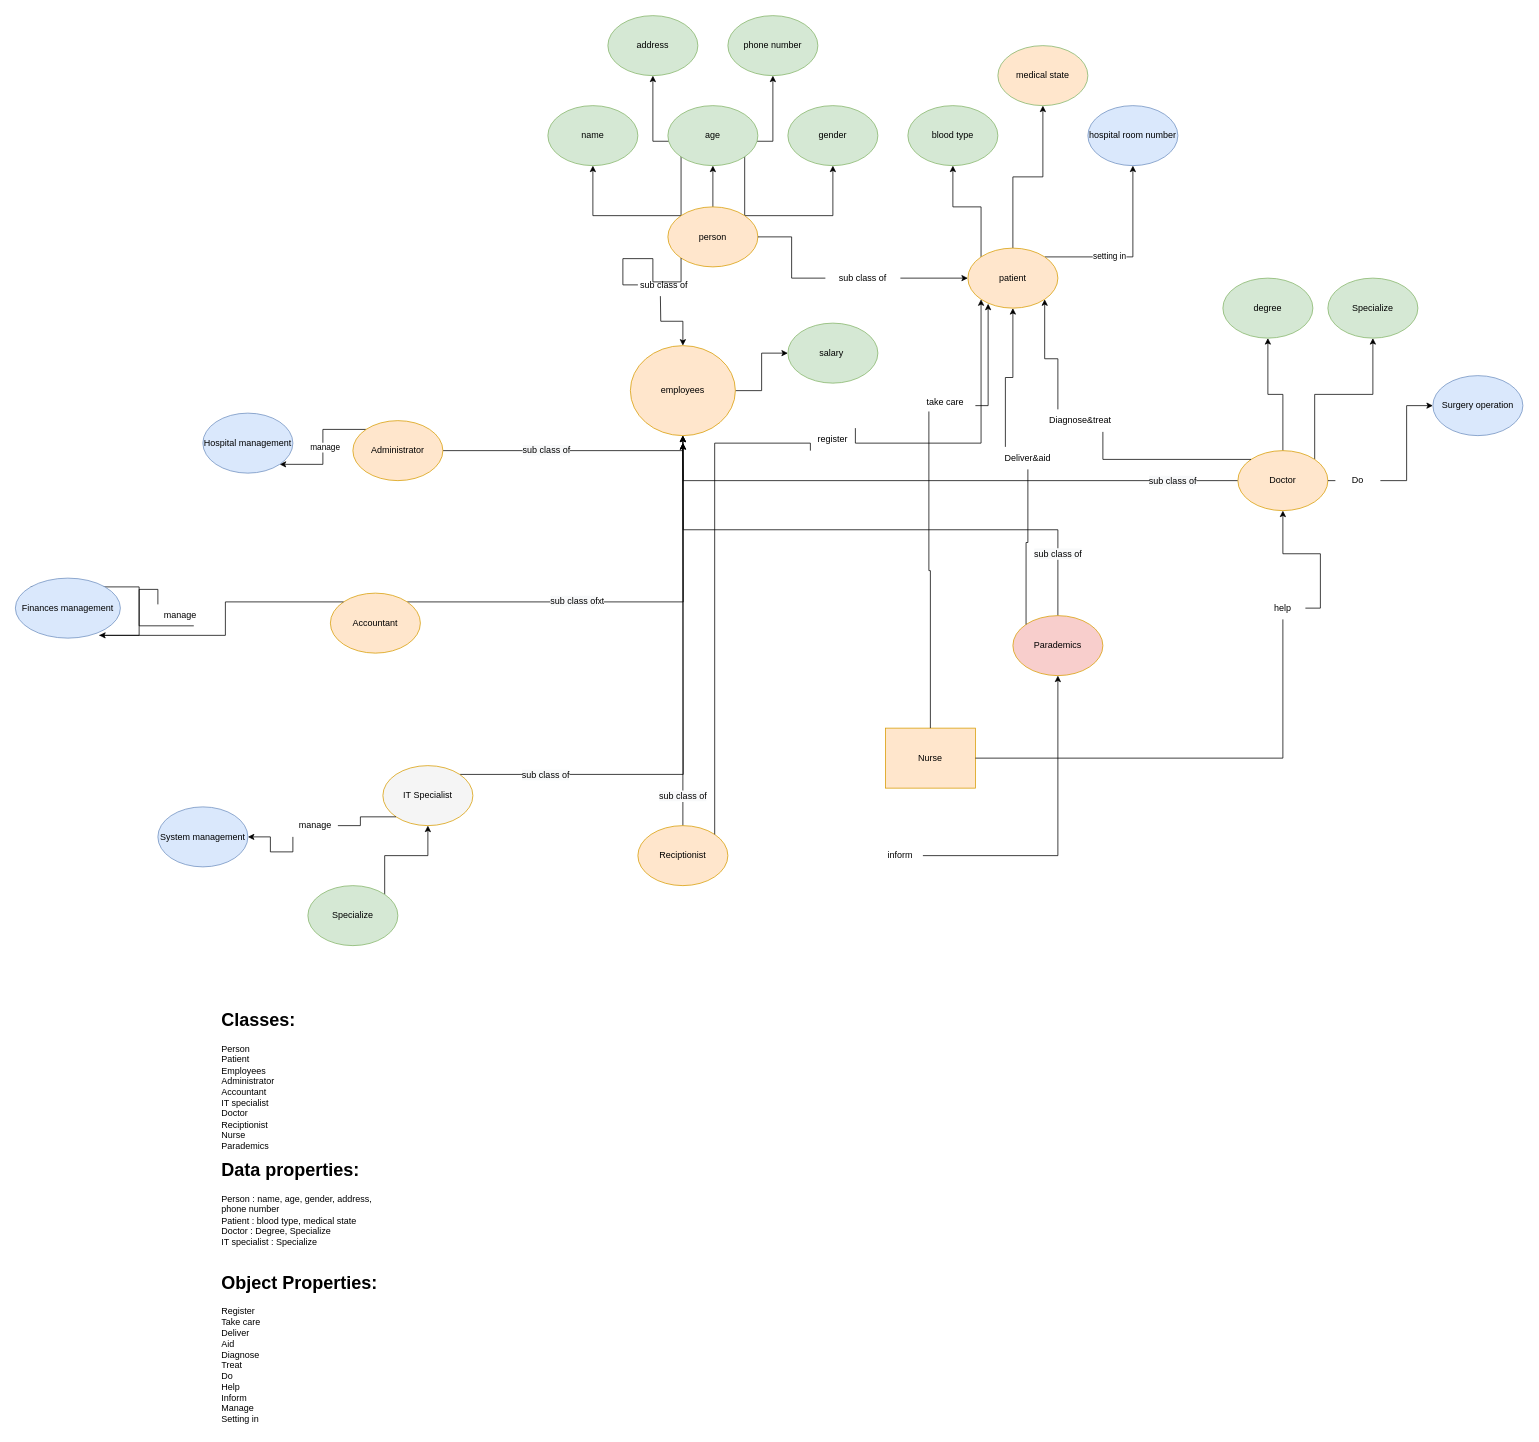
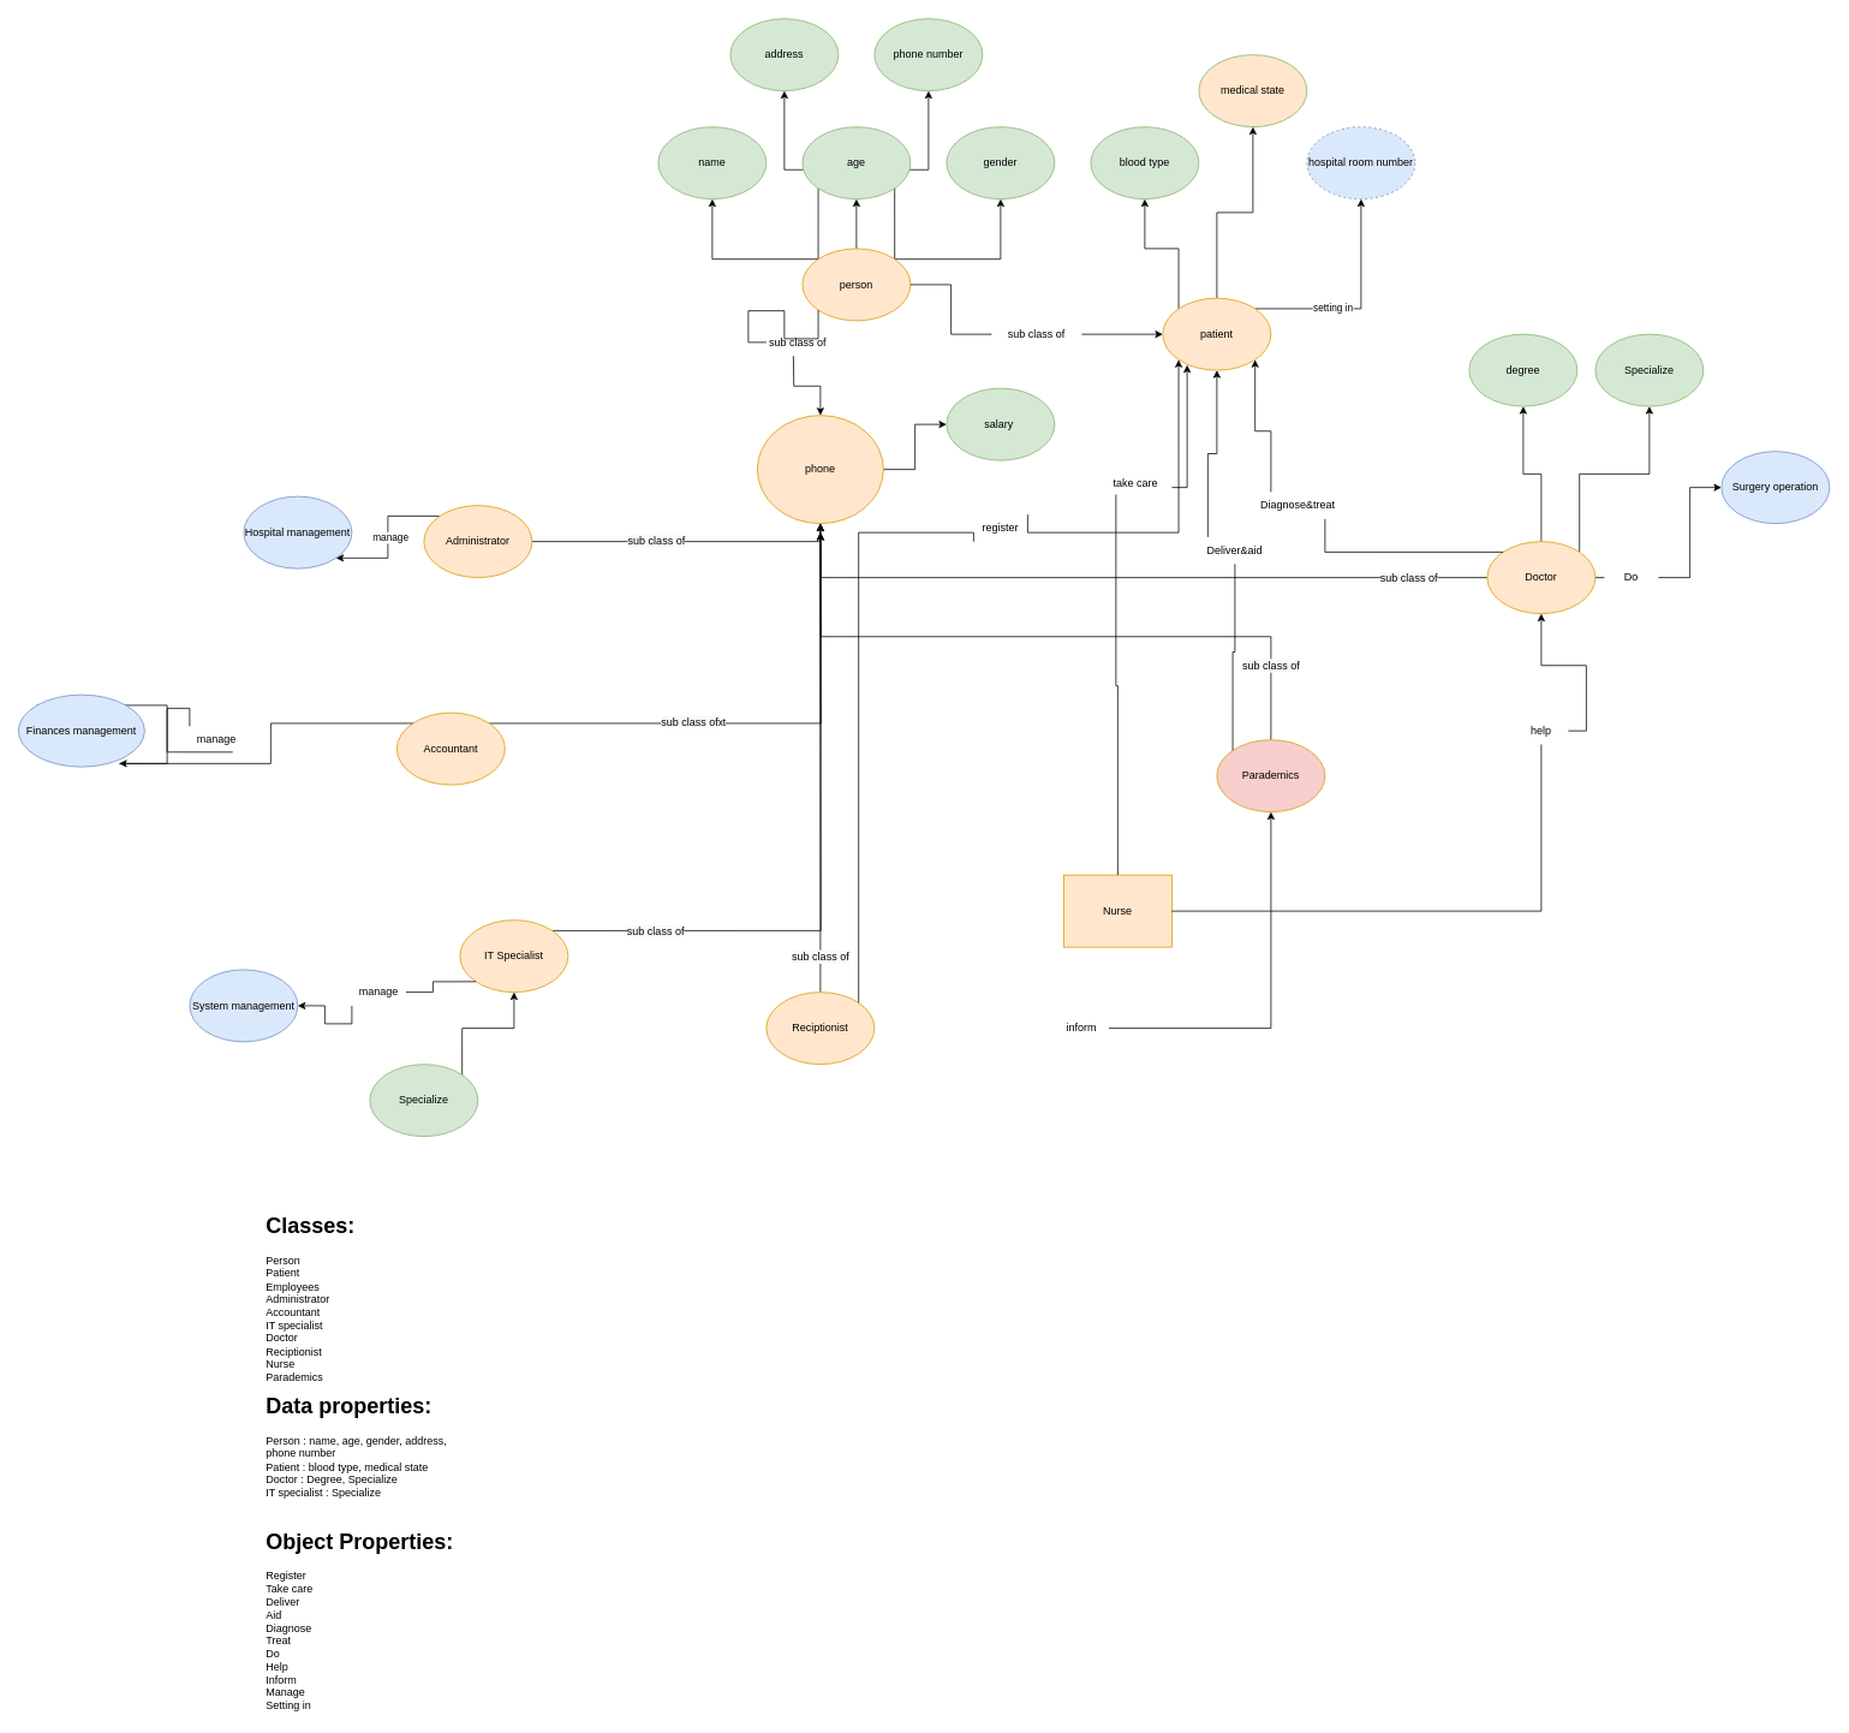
- <mxCell id="56" value="hospital room number" style="ellipse;whiteSpace=wrap;html=1;fillColor=#dae8fc;strokeColor=#6c8ebf;" vertex="1" parent="1"><mxGeometry x="1450" y="140" width="120" height="80" as="geometry" /></mxCell>
+ <mxCell id="56" value="hospital room number" style="ellipse;whiteSpace=wrap;html=1;fillColor=#dae8fc;strokeColor=#6c8ebf;dashed=1;" vertex="1" parent="1"><mxGeometry x="1450" y="140" width="120" height="80" as="geometry" /></mxCell>
- <mxCell id="3" value="employees" style="ellipse;whiteSpace=wrap;html=1;direction=south;fillColor=#ffe6cc;strokeColor=#d79b00;" vertex="1" parent="1"><mxGeometry x="840" y="460" width="140" height="120" as="geometry" /></mxCell>
+ <mxCell id="3" value="phone" style="ellipse;whiteSpace=wrap;html=1;direction=south;fillColor=#ffe6cc;strokeColor=#d79b00;" vertex="1" parent="1"><mxGeometry x="840" y="460" width="140" height="120" as="geometry" /></mxCell>
- <mxCell id="11" value="IT Specialist" style="ellipse;whiteSpace=wrap;html=1;fillColor=#f5f5f5;strokeColor=#d79b00;" vertex="1" parent="1"><mxGeometry x="510" y="1020" width="120" height="80" as="geometry" /></mxCell>
+ <mxCell id="11" value="IT Specialist" style="ellipse;whiteSpace=wrap;html=1;fillColor=#ffe6cc;strokeColor=#d79b00;" vertex="1" parent="1"><mxGeometry x="510" y="1020" width="120" height="80" as="geometry" /></mxCell>
